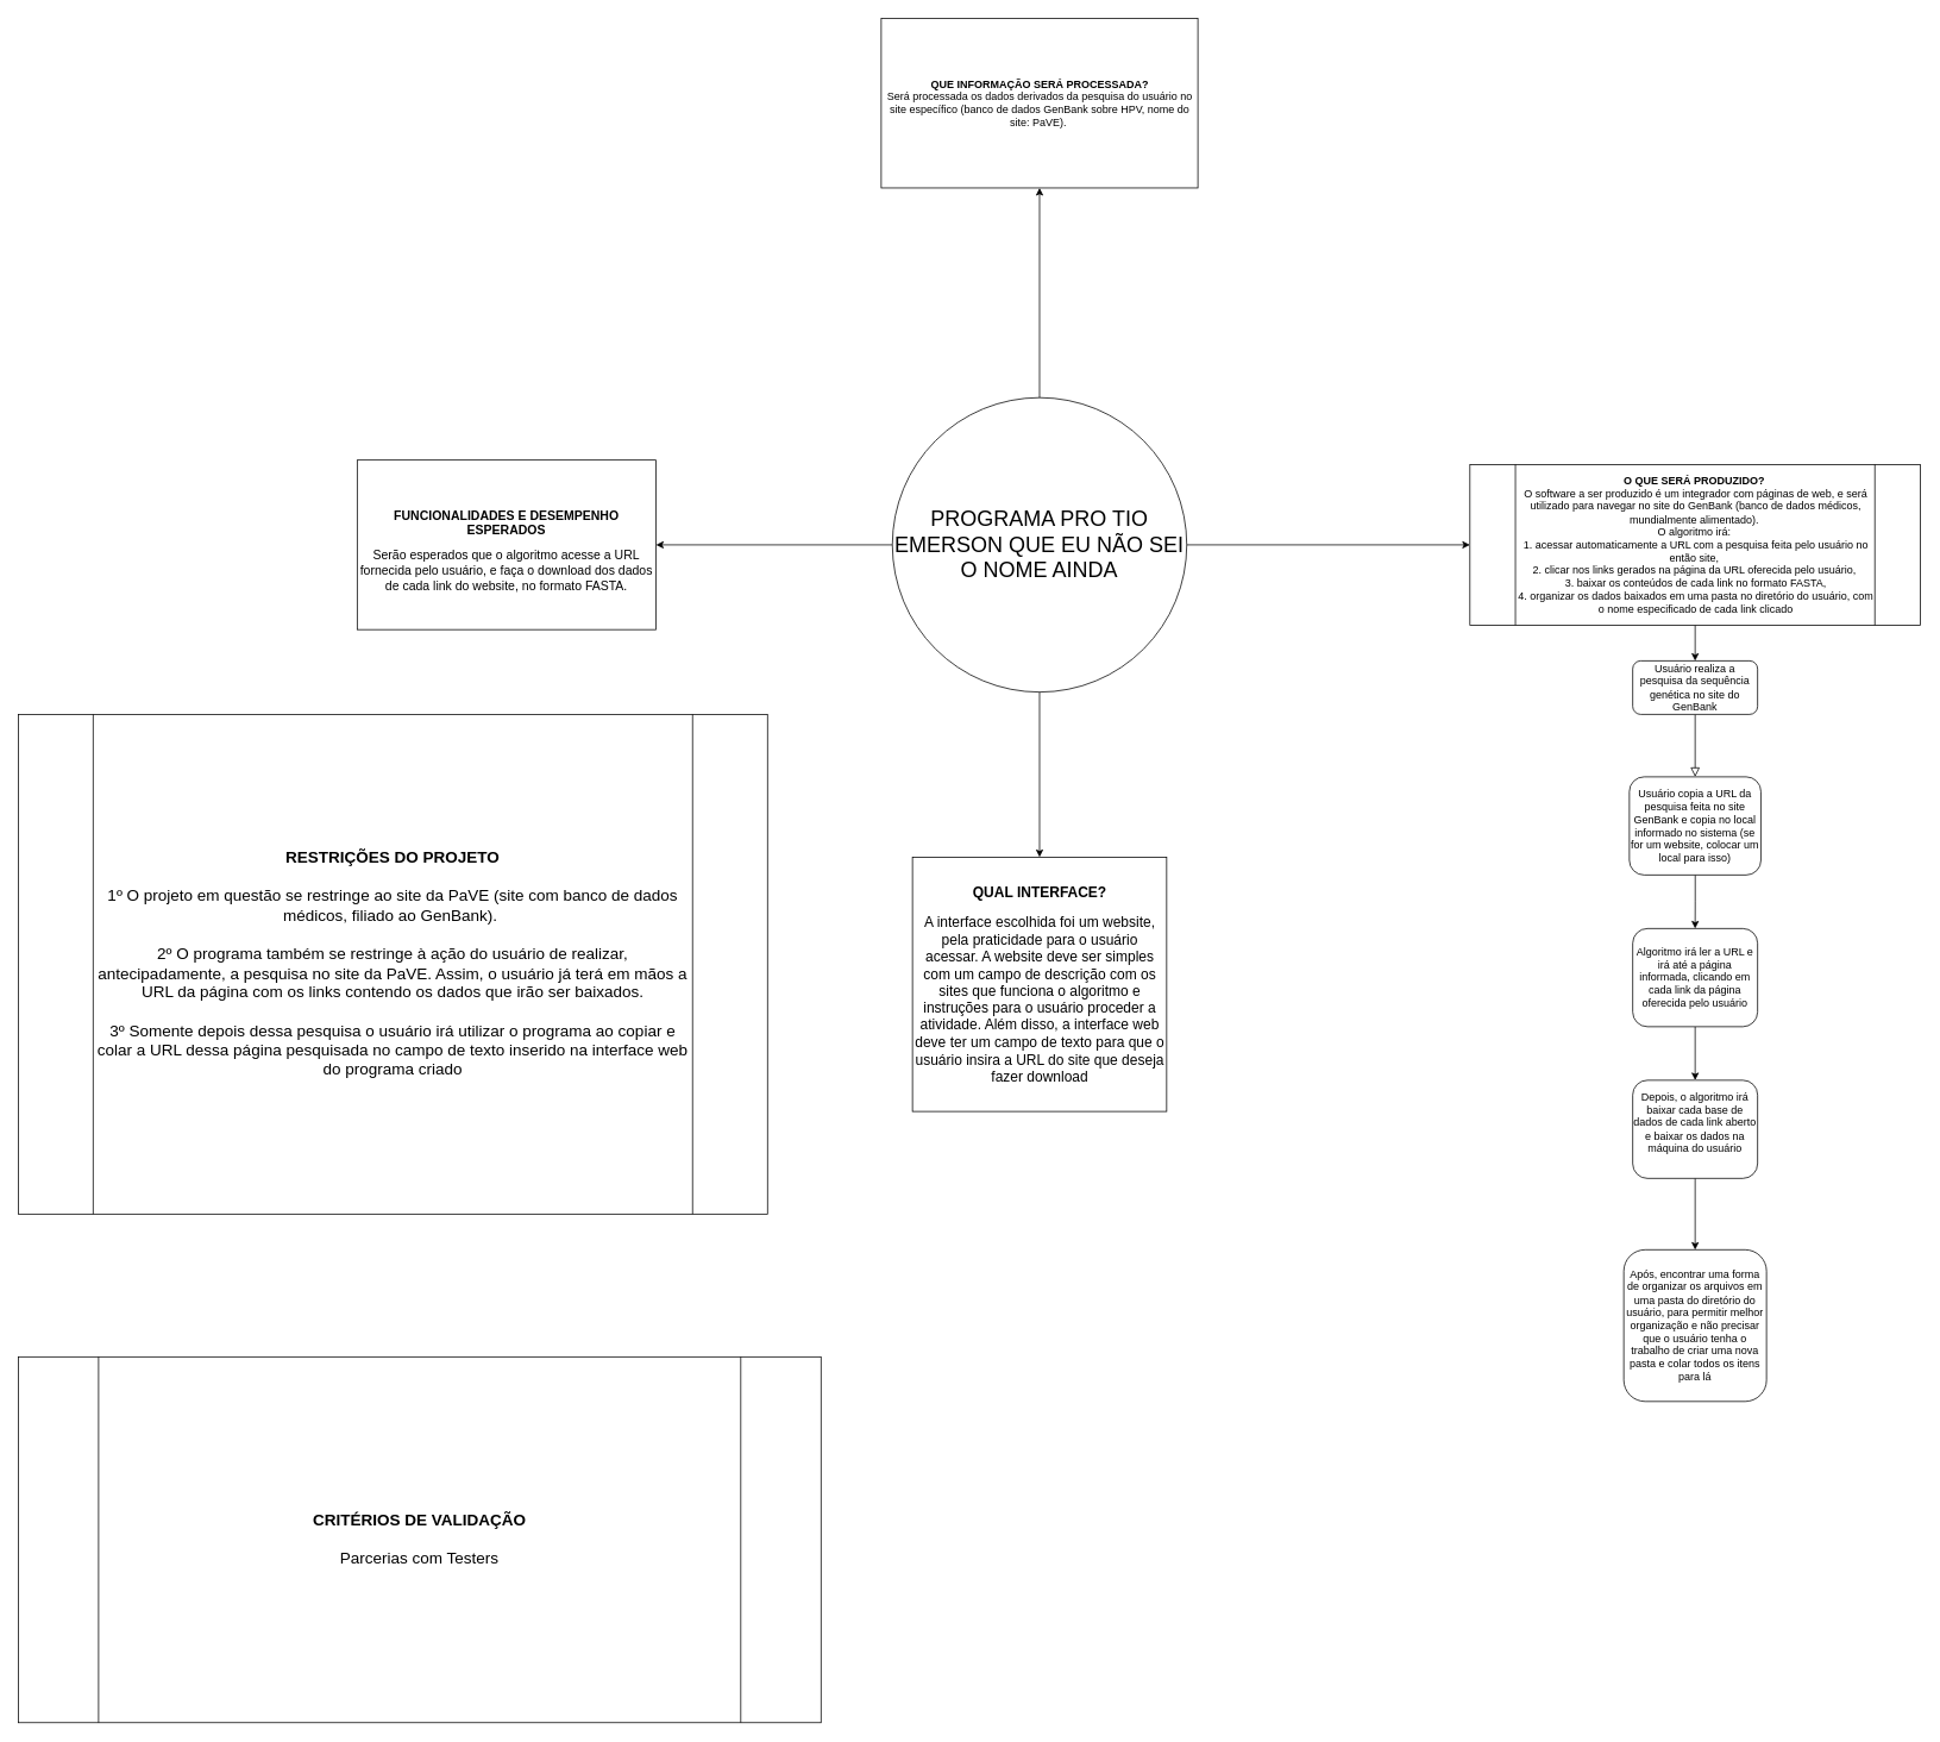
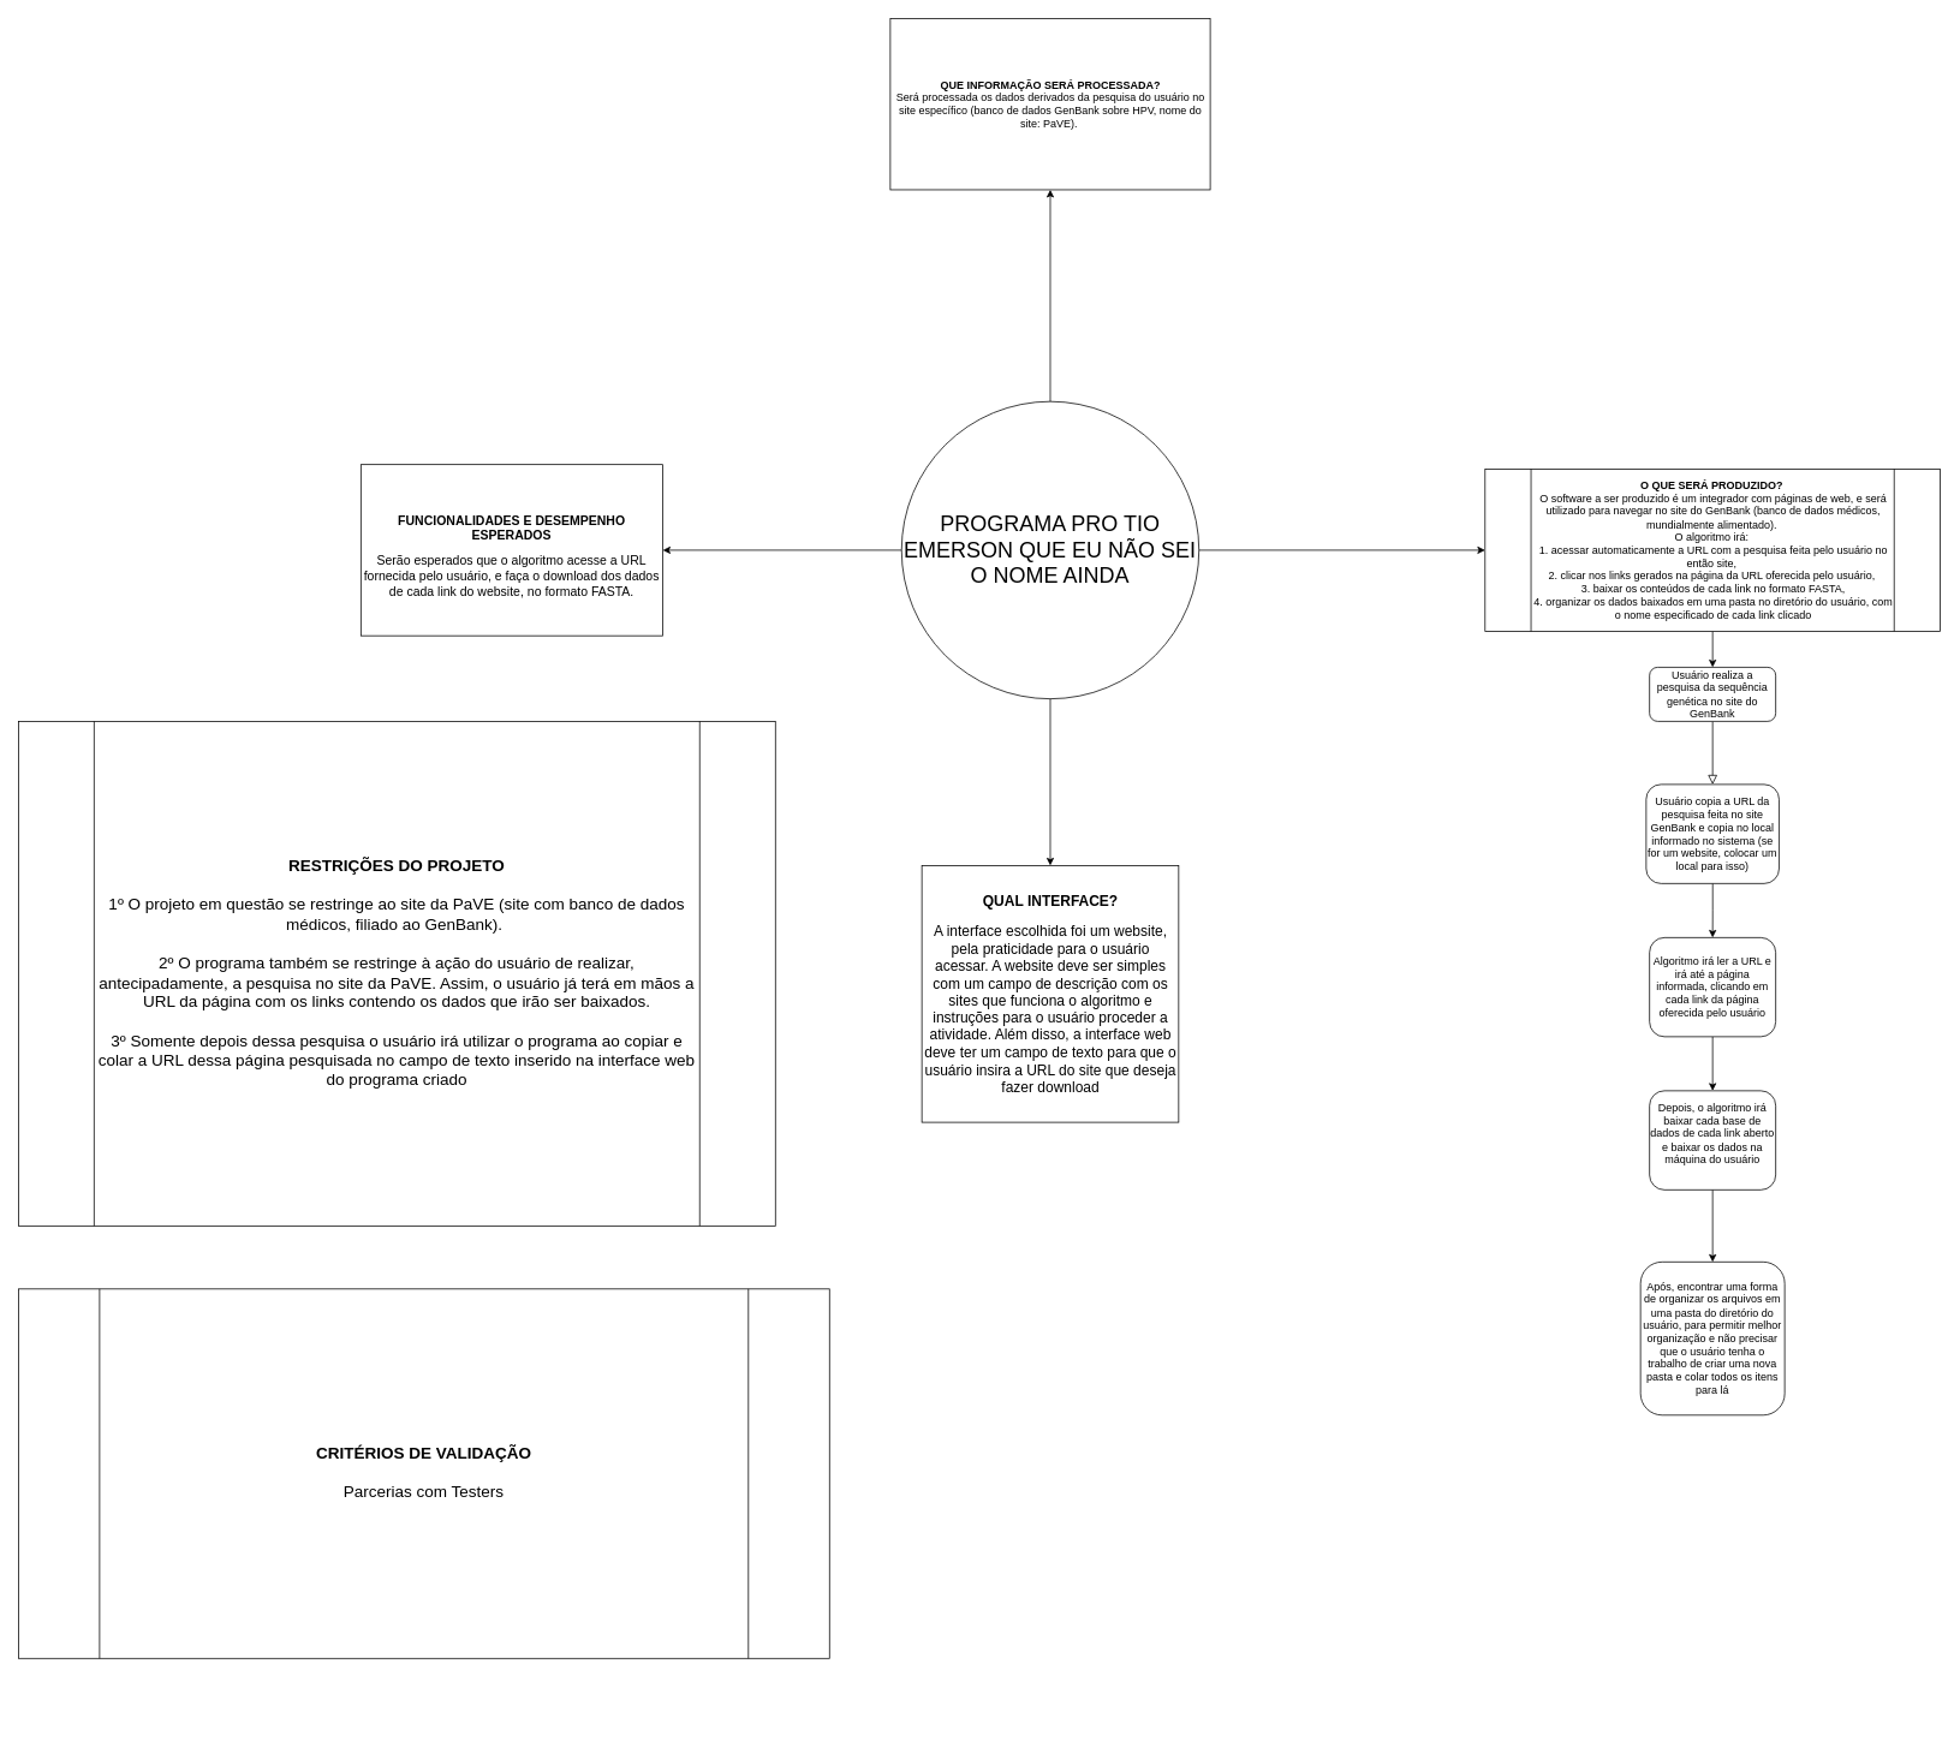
- <mxCell id="22" value="&lt;b&gt;&lt;font style=&quot;font-size: 18px;&quot;&gt;CRITÉRIOS DE VALIDAÇÃO&lt;/font&gt;&lt;/b&gt;&lt;div&gt;&lt;span style=&quot;font-size: 18px;&quot;&gt;&lt;b&gt;&lt;br&gt;&lt;/b&gt;&lt;/span&gt;&lt;div&gt;&lt;font style=&quot;font-size: 18px;&quot;&gt;Parcerias com Testers&lt;/font&gt;&lt;/div&gt;&lt;/div&gt;" style="shape=process;whiteSpace=wrap;html=1;backgroundOutline=1;" vertex="1" parent="1"><mxGeometry x="20" y="1520" width="900" height="410" as="geometry" /></mxCell>
+ <mxCell id="22" value="&lt;b&gt;&lt;font style=&quot;font-size: 18px;&quot;&gt;CRITÉRIOS DE VALIDAÇÃO&lt;/font&gt;&lt;/b&gt;&lt;div&gt;&lt;span style=&quot;font-size: 18px;&quot;&gt;&lt;b&gt;&lt;br&gt;&lt;/b&gt;&lt;/span&gt;&lt;div&gt;&lt;font style=&quot;font-size: 18px;&quot;&gt;Parcerias com Testers&lt;/font&gt;&lt;/div&gt;&lt;/div&gt;" style="shape=process;whiteSpace=wrap;html=1;backgroundOutline=1;" vertex="1" parent="1"><mxGeometry x="20" y="1430" width="900" height="410" as="geometry" /></mxCell>
